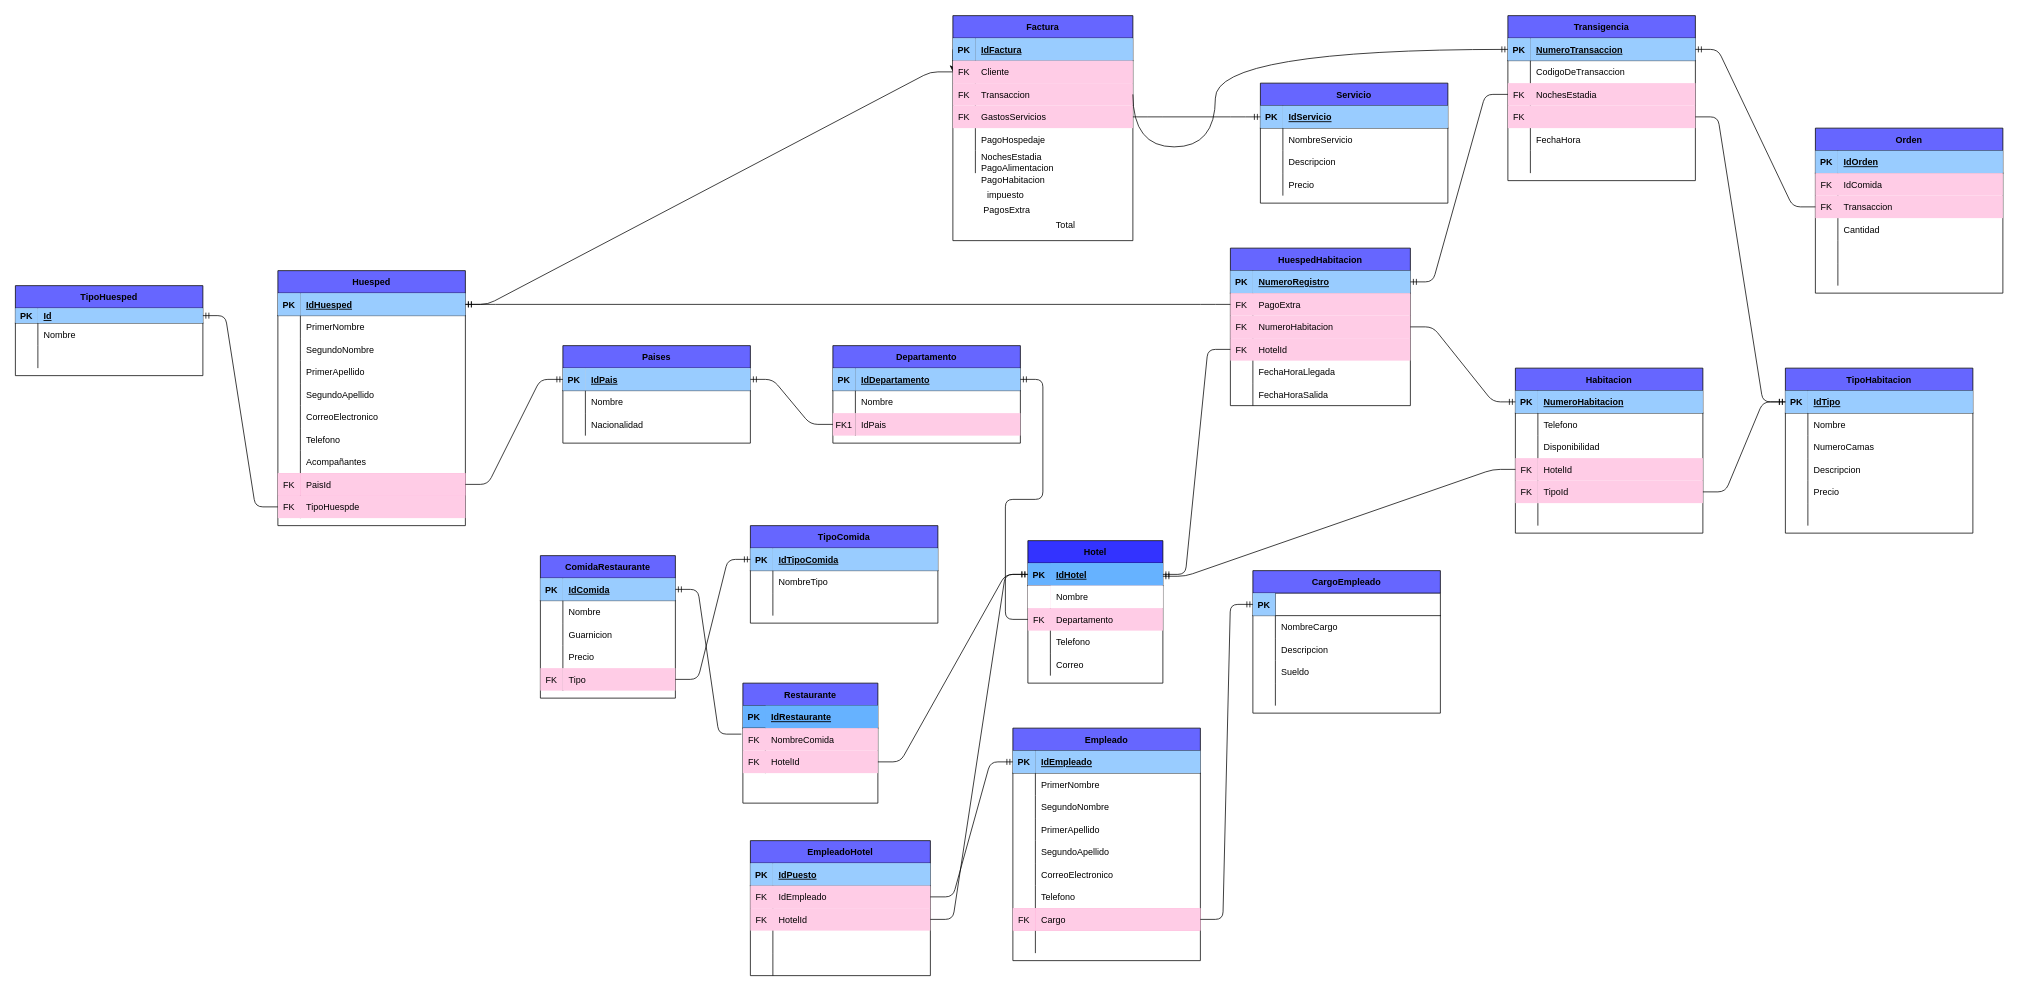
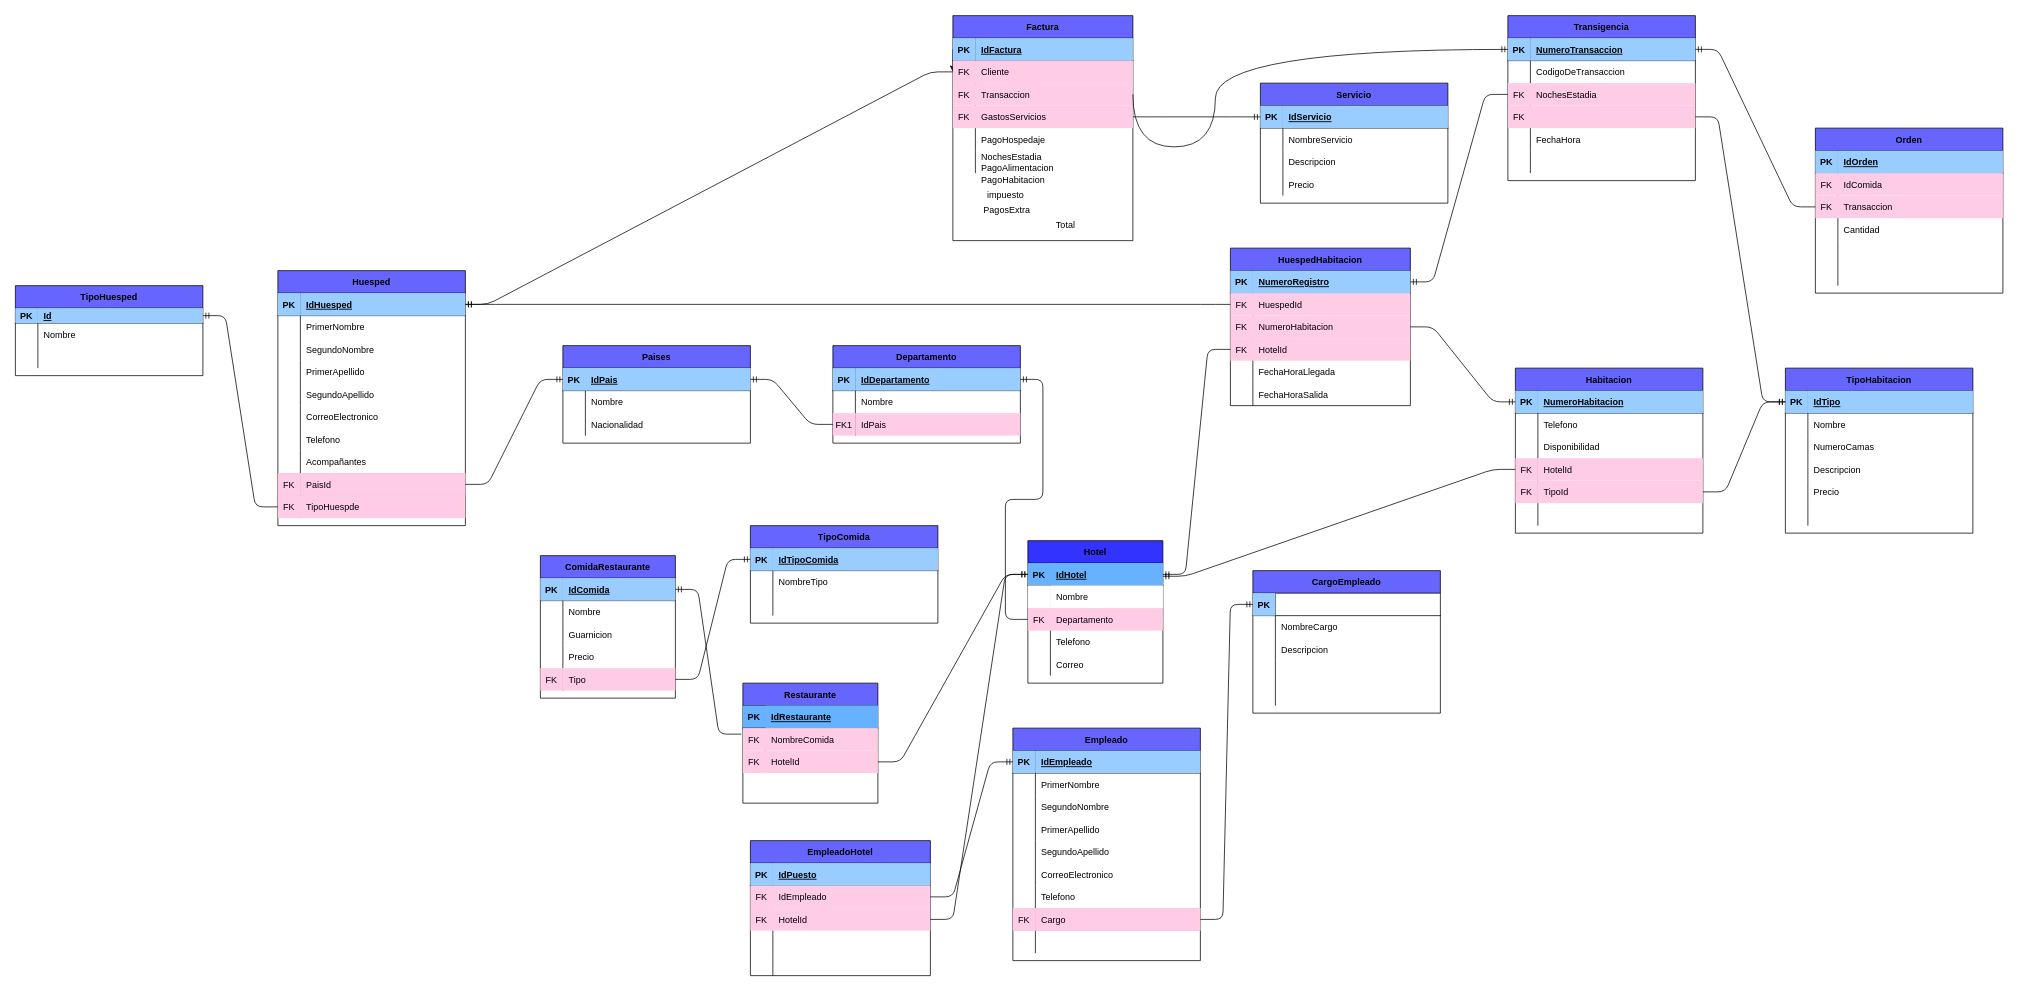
- <mxCell id="189" value="PagoExtra" style="shape=partialRectangle;overflow=hidden;connectable=0;fillColor=none;top=0;left=0;bottom=0;right=0;align=left;spacingLeft=6;" parent="187" vertex="1"><mxGeometry x="30" width="210" height="30" as="geometry" /></mxCell>
+ <mxCell id="189" value="HuespedId" style="shape=partialRectangle;overflow=hidden;connectable=0;fillColor=none;top=0;left=0;bottom=0;right=0;align=left;spacingLeft=6;" parent="187" vertex="1"><mxGeometry x="30" width="210" height="30" as="geometry" /></mxCell>
- <mxCell id="120" value="Sueldo" style="shape=partialRectangle;overflow=hidden;connectable=0;fillColor=none;top=0;left=0;bottom=0;right=0;align=left;spacingLeft=6;" parent="118" vertex="1"><mxGeometry x="30" width="220" height="30" as="geometry" /></mxCell>
